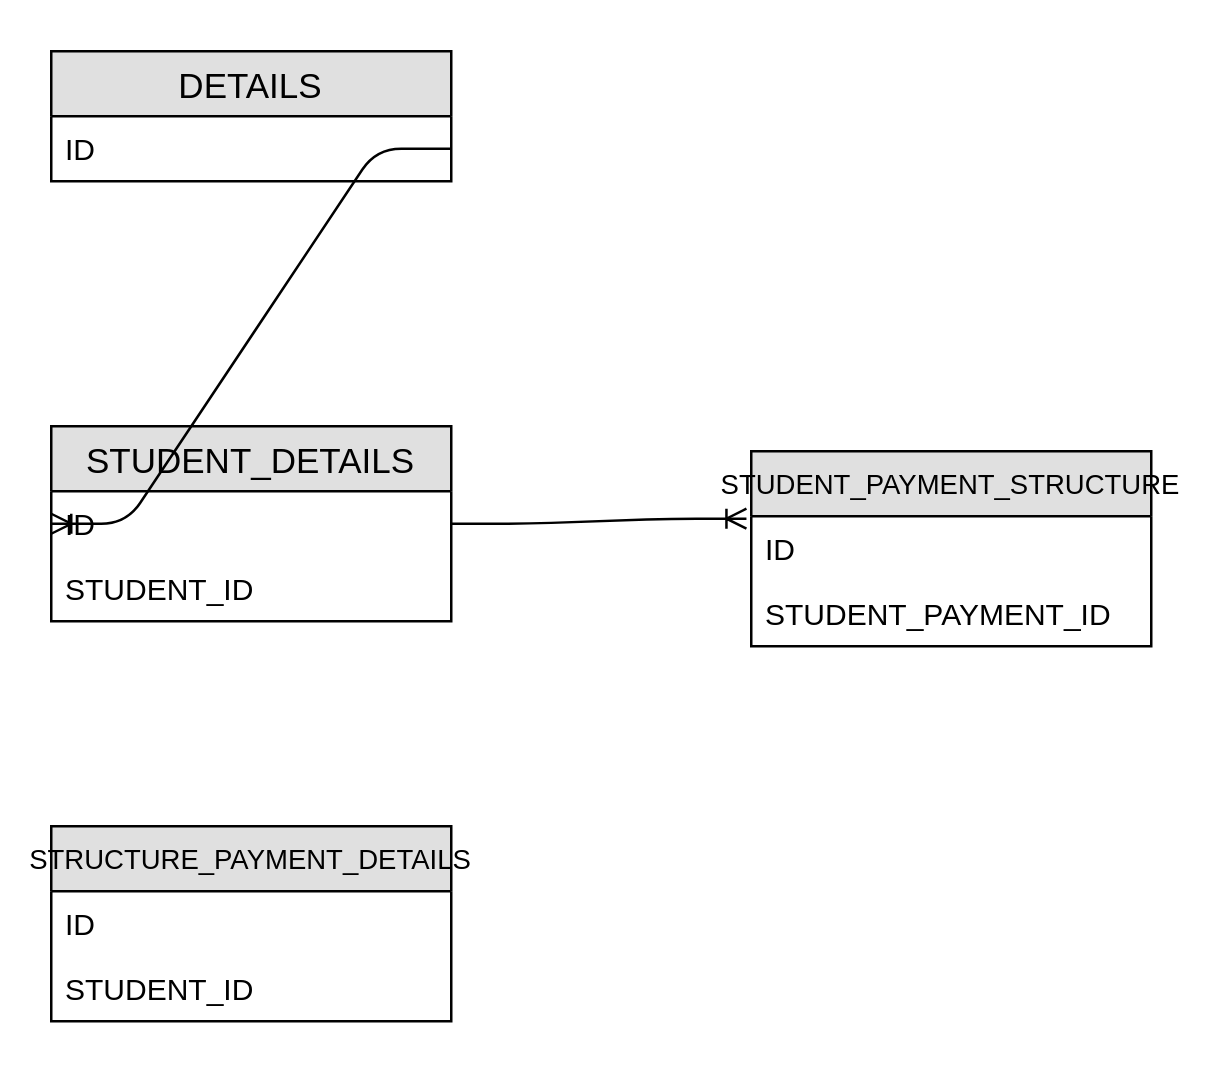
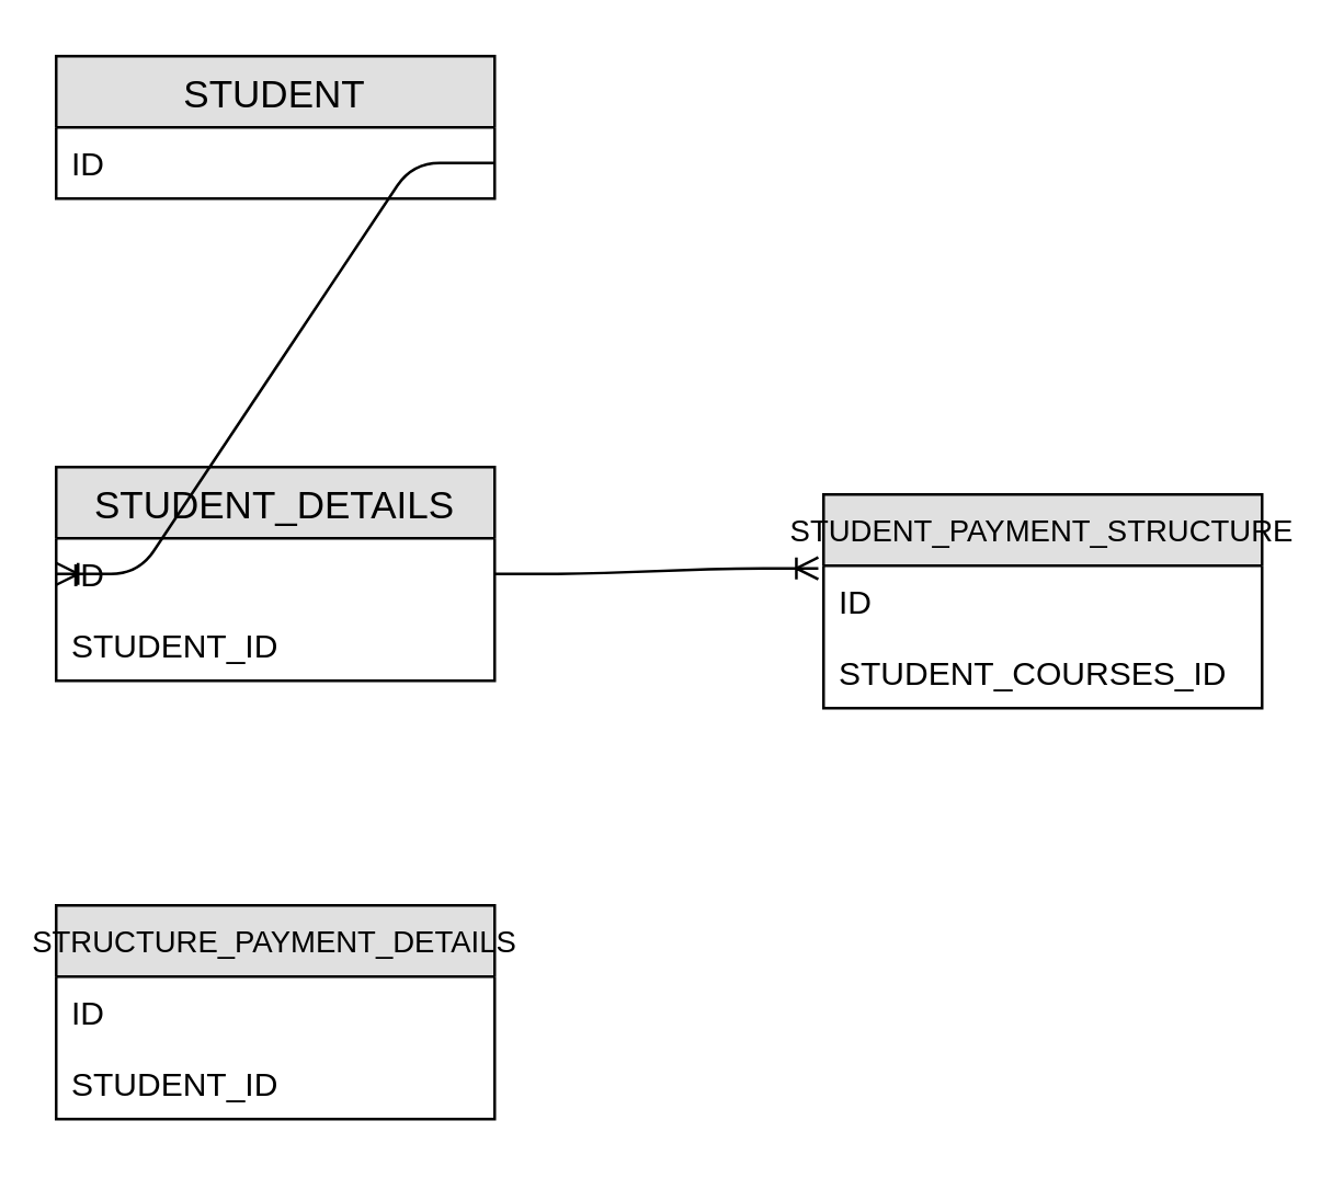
- <mxCell id="8" value="DETAILS" style="swimlane;fontStyle=0;childLayout=stackLayout;horizontal=1;startSize=26;fillColor=#e0e0e0;horizontalStack=0;resizeParent=1;resizeParentMax=0;resizeLast=0;collapsible=1;marginBottom=0;swimlaneFillColor=#ffffff;align=center;fontSize=14;" vertex="1" parent="1"><mxGeometry x="20" y="20" width="160" height="52" as="geometry" /></mxCell>
+ <mxCell id="8" value="STUDENT" style="swimlane;fontStyle=0;childLayout=stackLayout;horizontal=1;startSize=26;fillColor=#e0e0e0;horizontalStack=0;resizeParent=1;resizeParentMax=0;resizeLast=0;collapsible=1;marginBottom=0;swimlaneFillColor=#ffffff;align=center;fontSize=14;" vertex="1" parent="1"><mxGeometry x="20" y="20" width="160" height="52" as="geometry" /></mxCell>
- <mxCell id="7" value="STUDENT_PAYMENT_ID" style="text;strokeColor=none;fillColor=none;spacingLeft=4;spacingRight=4;overflow=hidden;rotatable=0;points=[[0,0.5],[1,0.5]];portConstraint=eastwest;fontSize=12;" vertex="1" parent="5"><mxGeometry y="52" width="160" height="26" as="geometry" /></mxCell>
+ <mxCell id="7" value="STUDENT_COURSES_ID" style="text;strokeColor=none;fillColor=none;spacingLeft=4;spacingRight=4;overflow=hidden;rotatable=0;points=[[0,0.5],[1,0.5]];portConstraint=eastwest;fontSize=12;" vertex="1" parent="5"><mxGeometry y="52" width="160" height="26" as="geometry" /></mxCell>
